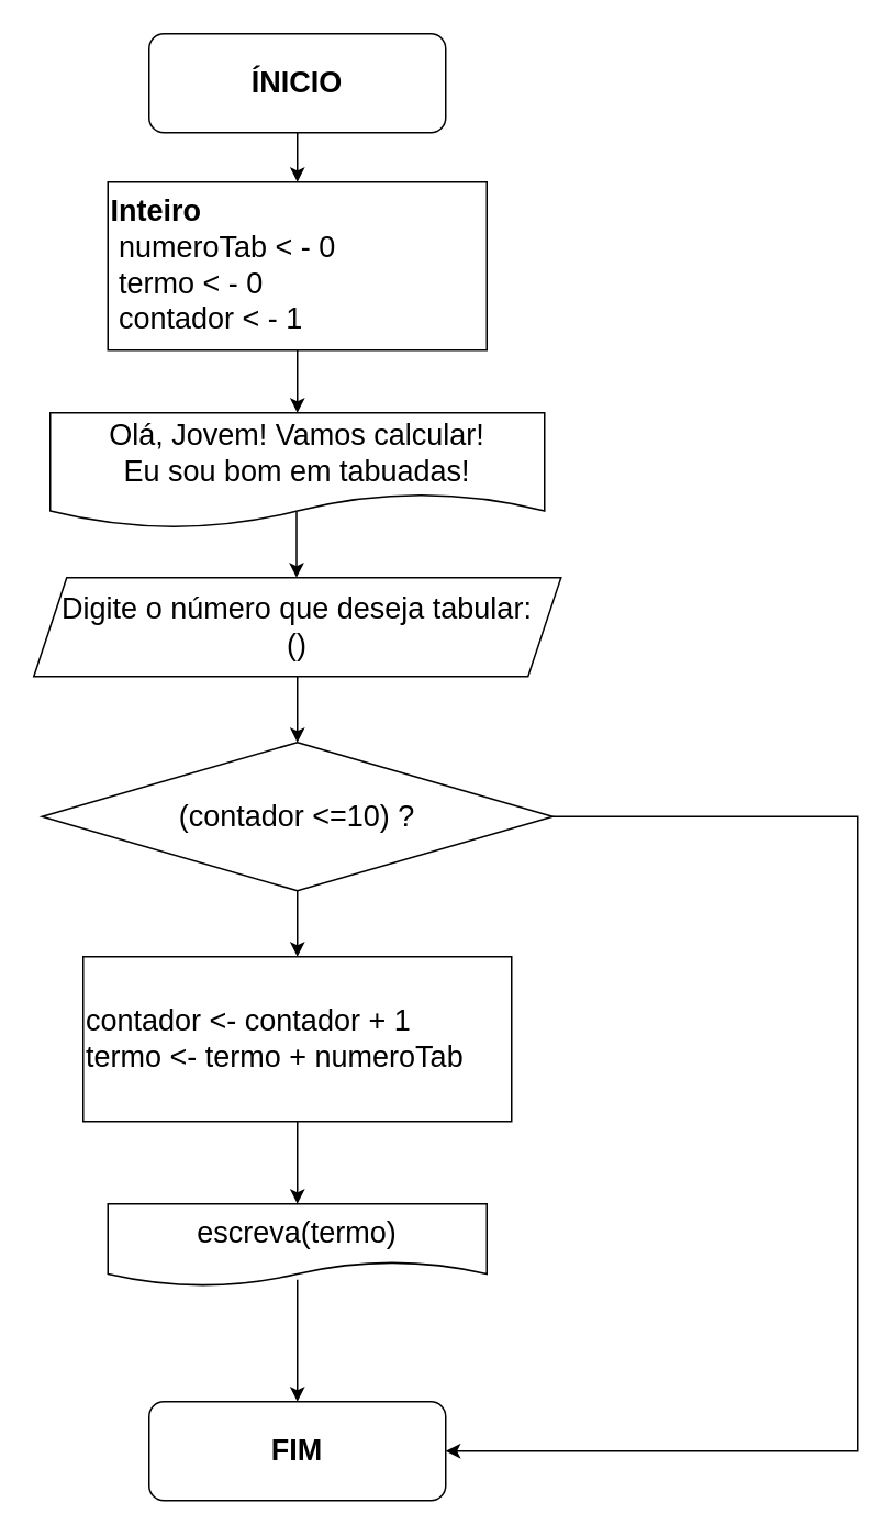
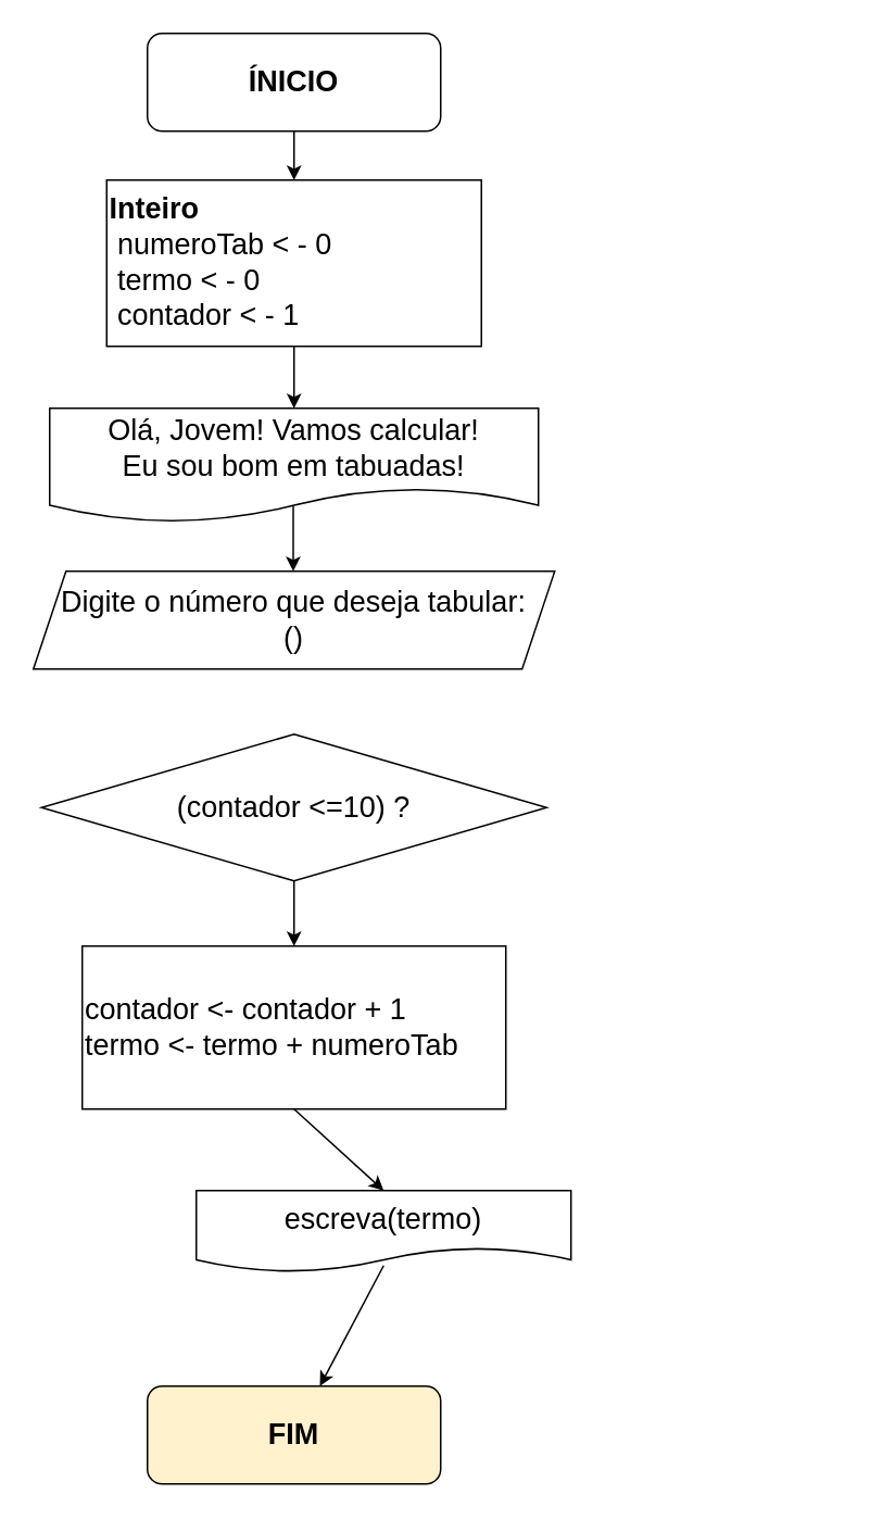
- <mxCell id="11" value="" style="endArrow=classic;html=1;rounded=0;fontSize=18;exitX=0.5;exitY=1;exitDx=0;exitDy=0;entryX=0.5;entryY=0;entryDx=0;entryDy=0;" edge="1" parent="1" source="6" target="10"><mxGeometry width="50" height="50" relative="1" as="geometry"><mxPoint x="170" y="370" as="sourcePoint" /><mxPoint x="220" y="320" as="targetPoint" /></mxGeometry></mxCell>
- <mxCell id="12" value="" style="endArrow=classic;html=1;rounded=0;fontSize=18;exitX=1;exitY=0.5;exitDx=0;exitDy=0;entryX=1;entryY=0.5;entryDx=0;entryDy=0;" edge="1" parent="1" source="10" target="3"><mxGeometry width="50" height="50" relative="1" as="geometry"><mxPoint x="170" y="700" as="sourcePoint" /><mxPoint x="220" y="650" as="targetPoint" /><Array as="points"><mxPoint x="520" y="495" /><mxPoint x="520" y="880" /></Array></mxGeometry></mxCell>
- <mxCell id="15" value="escreva(termo)" style="shape=document;whiteSpace=wrap;html=1;boundedLbl=1;fontSize=18;" vertex="1" parent="1"><mxGeometry x="65" y="730" width="230" height="50" as="geometry" /></mxCell>
+ <mxCell id="15" value="escreva(termo)" style="shape=document;whiteSpace=wrap;html=1;boundedLbl=1;fontSize=18;" vertex="1" parent="1"><mxGeometry x="120" y="730" width="230" height="50" as="geometry" /></mxCell>
- <mxCell id="3" value="&lt;span style=&quot;font-size: 18px;&quot;&gt;&lt;b&gt;FIM&lt;/b&gt;&lt;/span&gt;" style="rounded=1;whiteSpace=wrap;html=1;align=center;" vertex="1" parent="1"><mxGeometry x="90" y="850" width="180" height="60" as="geometry" /></mxCell>
+ <mxCell id="3" value="&lt;span style=&quot;font-size: 18px;&quot;&gt;&lt;b&gt;FIM&lt;/b&gt;&lt;/span&gt;" style="rounded=1;whiteSpace=wrap;html=1;align=center;fillColor=#fff2cc;" vertex="1" parent="1"><mxGeometry x="90" y="850" width="180" height="60" as="geometry" /></mxCell>
